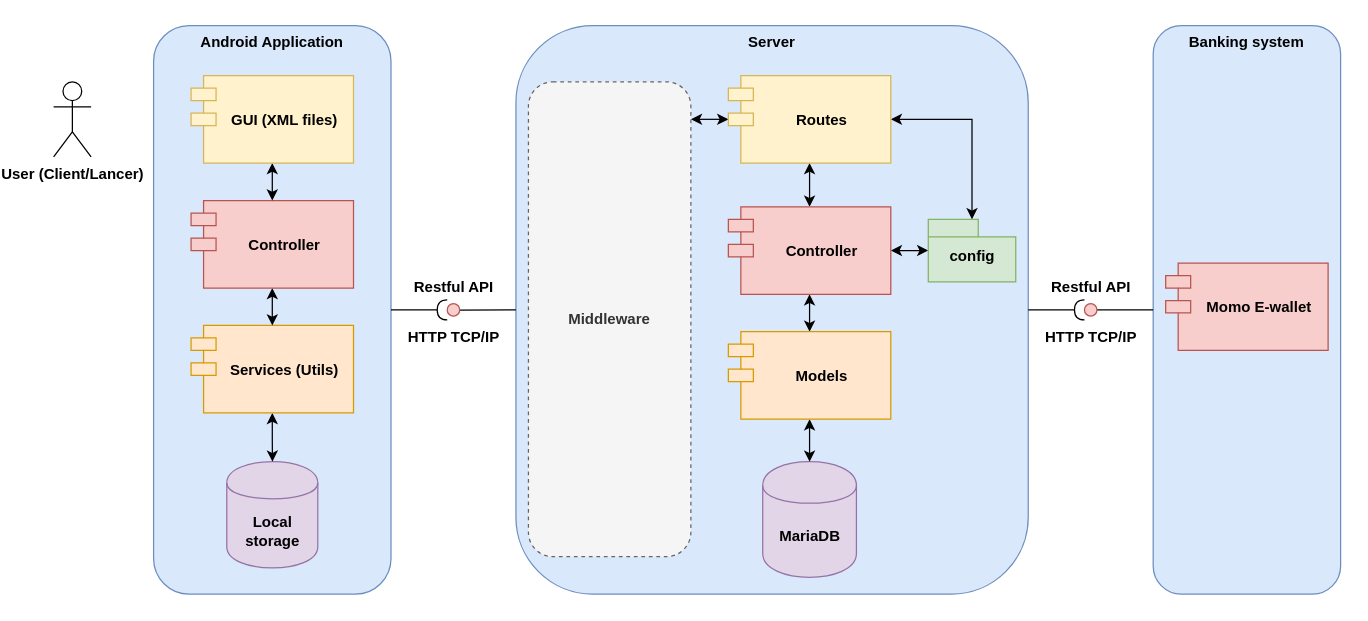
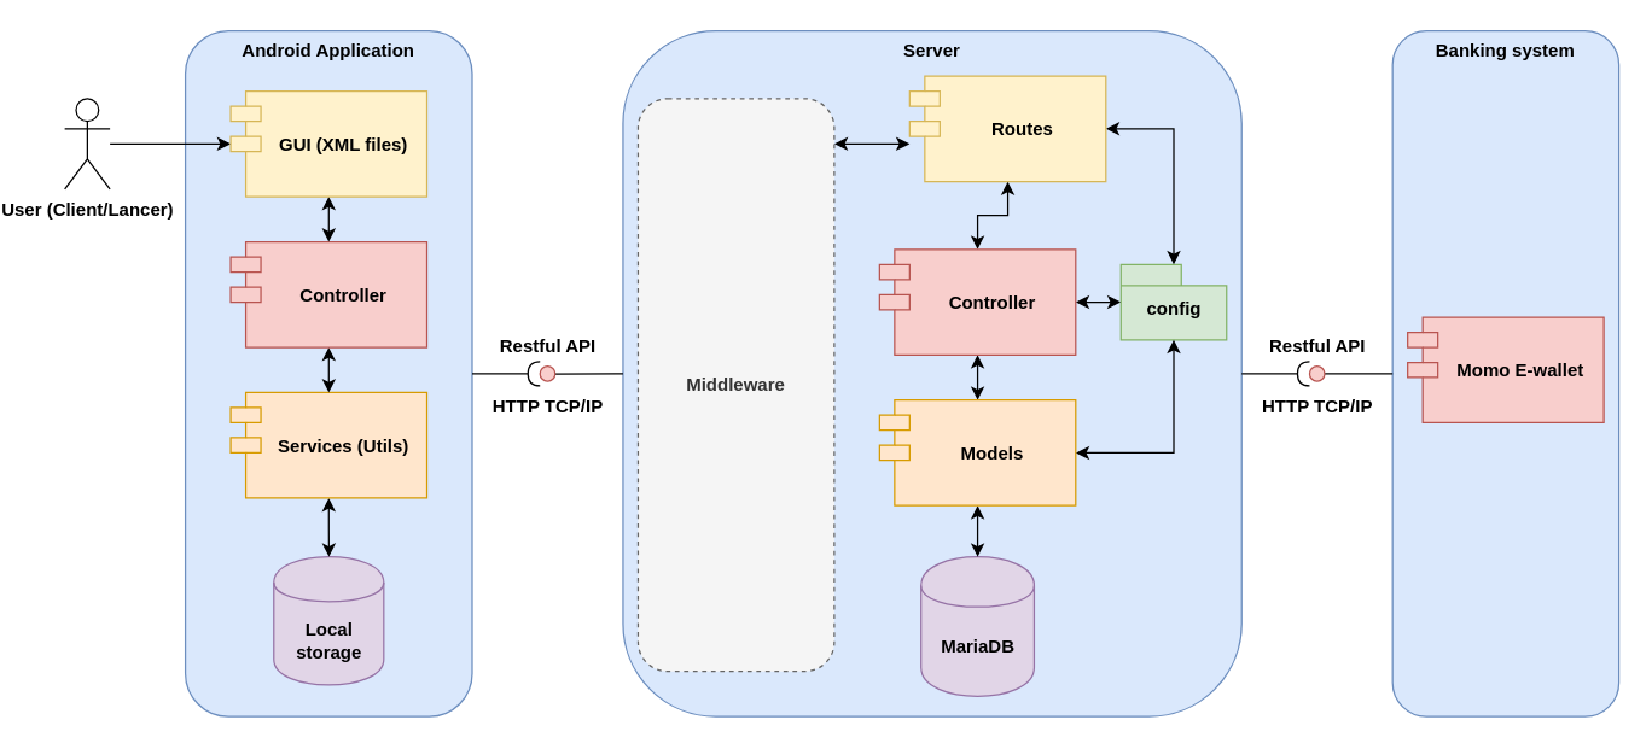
+ <mxCell id="11" style="edgeStyle=none;rounded=0;orthogonalLoop=1;jettySize=auto;html=1;startArrow=none;startFill=0;" parent="1" source="12" target="19" edge="1"><mxGeometry relative="1" as="geometry"><mxPoint x="-250" y="95" as="targetPoint" /></mxGeometry></mxCell>
- <mxCell id="23" value="Routes" style="shape=module;align=left;spacingLeft=20;align=center;verticalAlign=middle;rounded=1;fontStyle=1;fillColor=#fff2cc;strokeColor=#d6b656;" parent="1" vertex="1"><mxGeometry x="560" y="60" width="130" height="70" as="geometry" /></mxCell>
+ <mxCell id="23" value="Routes" style="shape=module;align=left;spacingLeft=20;align=center;verticalAlign=middle;rounded=1;fontStyle=1;fillColor=#fff2cc;strokeColor=#d6b656;" parent="1" vertex="1"><mxGeometry x="580" y="50" width="130" height="70" as="geometry" /></mxCell>
+ <mxCell id="26" style="edgeStyle=orthogonalEdgeStyle;rounded=0;orthogonalLoop=1;jettySize=auto;html=1;startArrow=classic;startFill=1;" parent="1" source="28" target="8" edge="1"><mxGeometry relative="1" as="geometry" /></mxCell>
